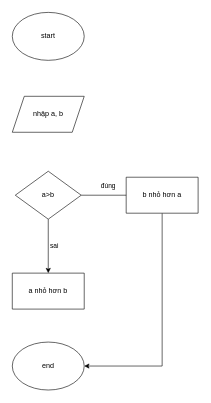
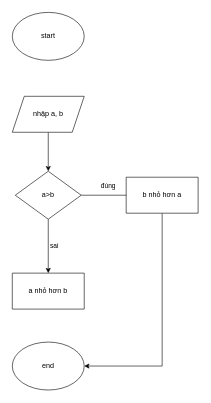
+ <mxCell id="3" value="" style="edgeStyle=orthogonalEdgeStyle;rounded=0;orthogonalLoop=1;jettySize=auto;html=1;" edge="1" parent="1" source="4" target="7"><mxGeometry relative="1" as="geometry" /></mxCell>
